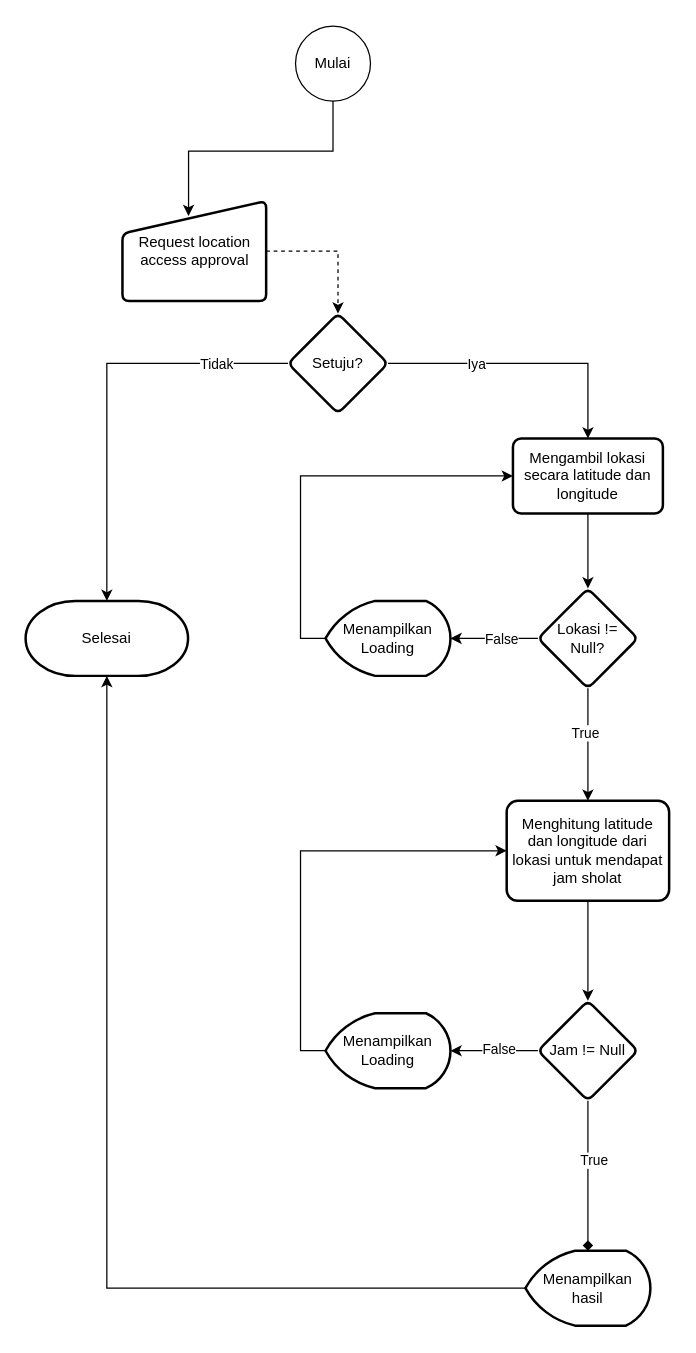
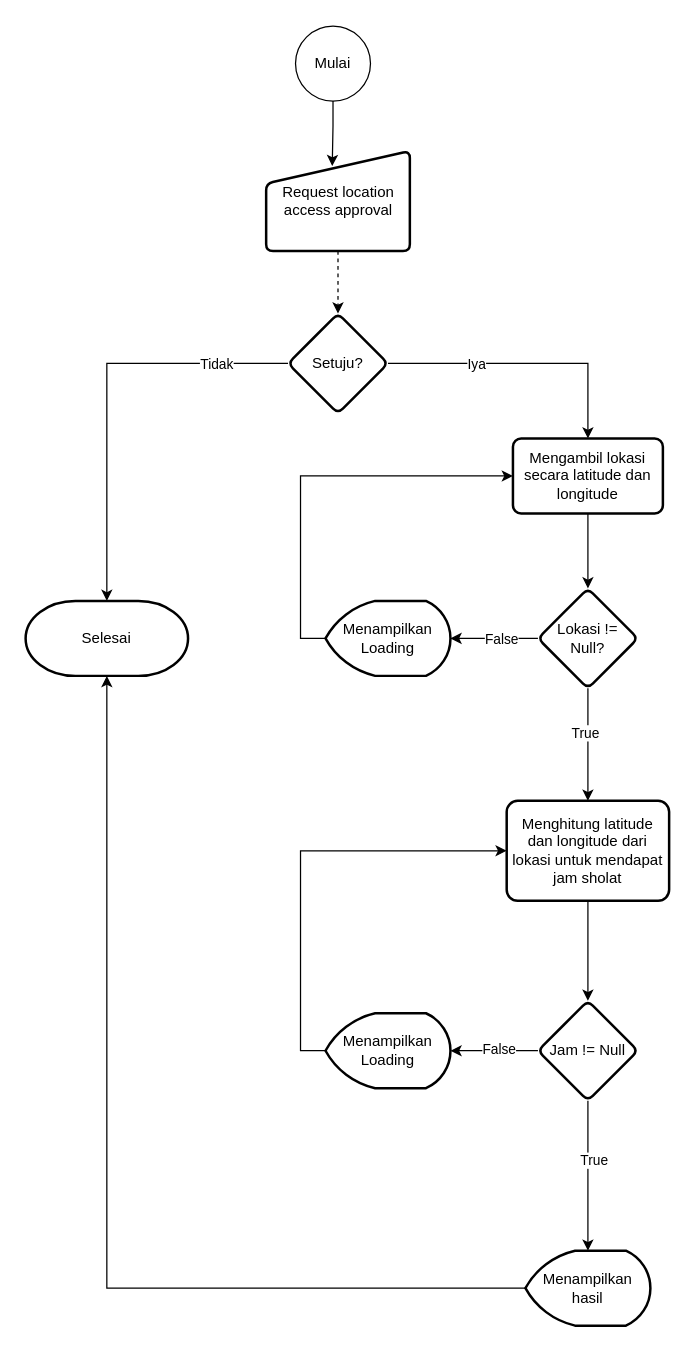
- <mxCell id="5" value="Request location access approval" style="html=1;strokeWidth=2;shape=manualInput;whiteSpace=wrap;rounded=1;size=26;arcSize=11;" vertex="1" parent="1"><mxGeometry x="97.5" y="160" width="115" height="80" as="geometry" /></mxCell>
+ <mxCell id="5" value="Request location access approval" style="html=1;strokeWidth=2;shape=manualInput;whiteSpace=wrap;rounded=1;size=26;arcSize=11;" vertex="1" parent="1"><mxGeometry x="212.5" y="120" width="115" height="80" as="geometry" /></mxCell>
- <mxCell id="25" style="edgeStyle=orthogonalEdgeStyle;rounded=0;orthogonalLoop=1;jettySize=auto;html=1;endArrow=diamond;" edge="1" parent="1" source="27" target="31"><mxGeometry relative="1" as="geometry" /></mxCell>
+ <mxCell id="25" style="edgeStyle=orthogonalEdgeStyle;rounded=0;orthogonalLoop=1;jettySize=auto;html=1;" edge="1" parent="1" source="27" target="31"><mxGeometry relative="1" as="geometry" /></mxCell>
